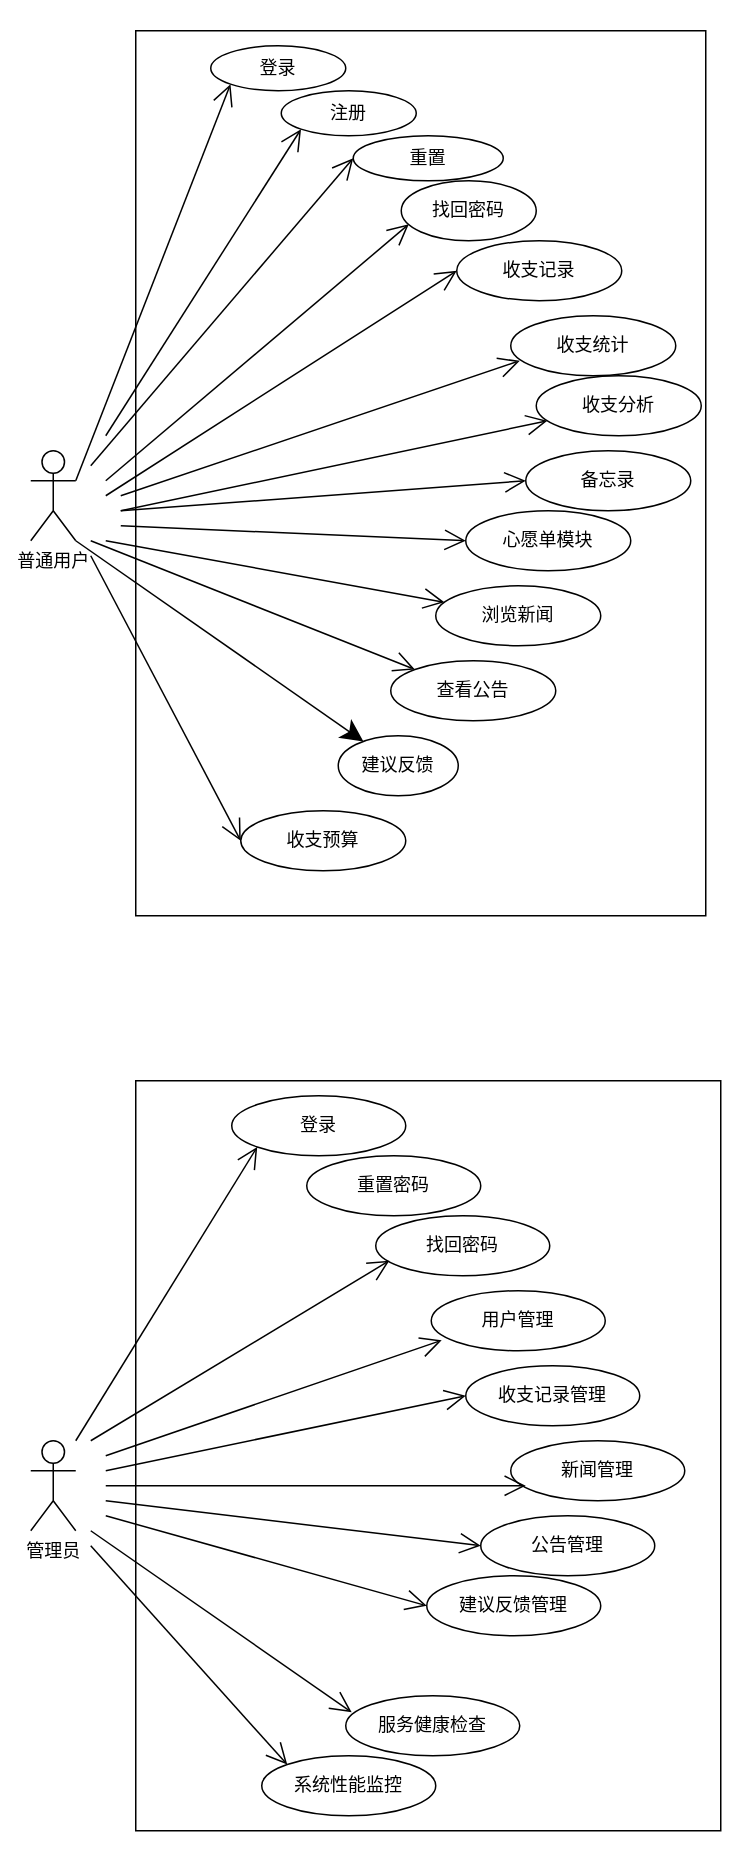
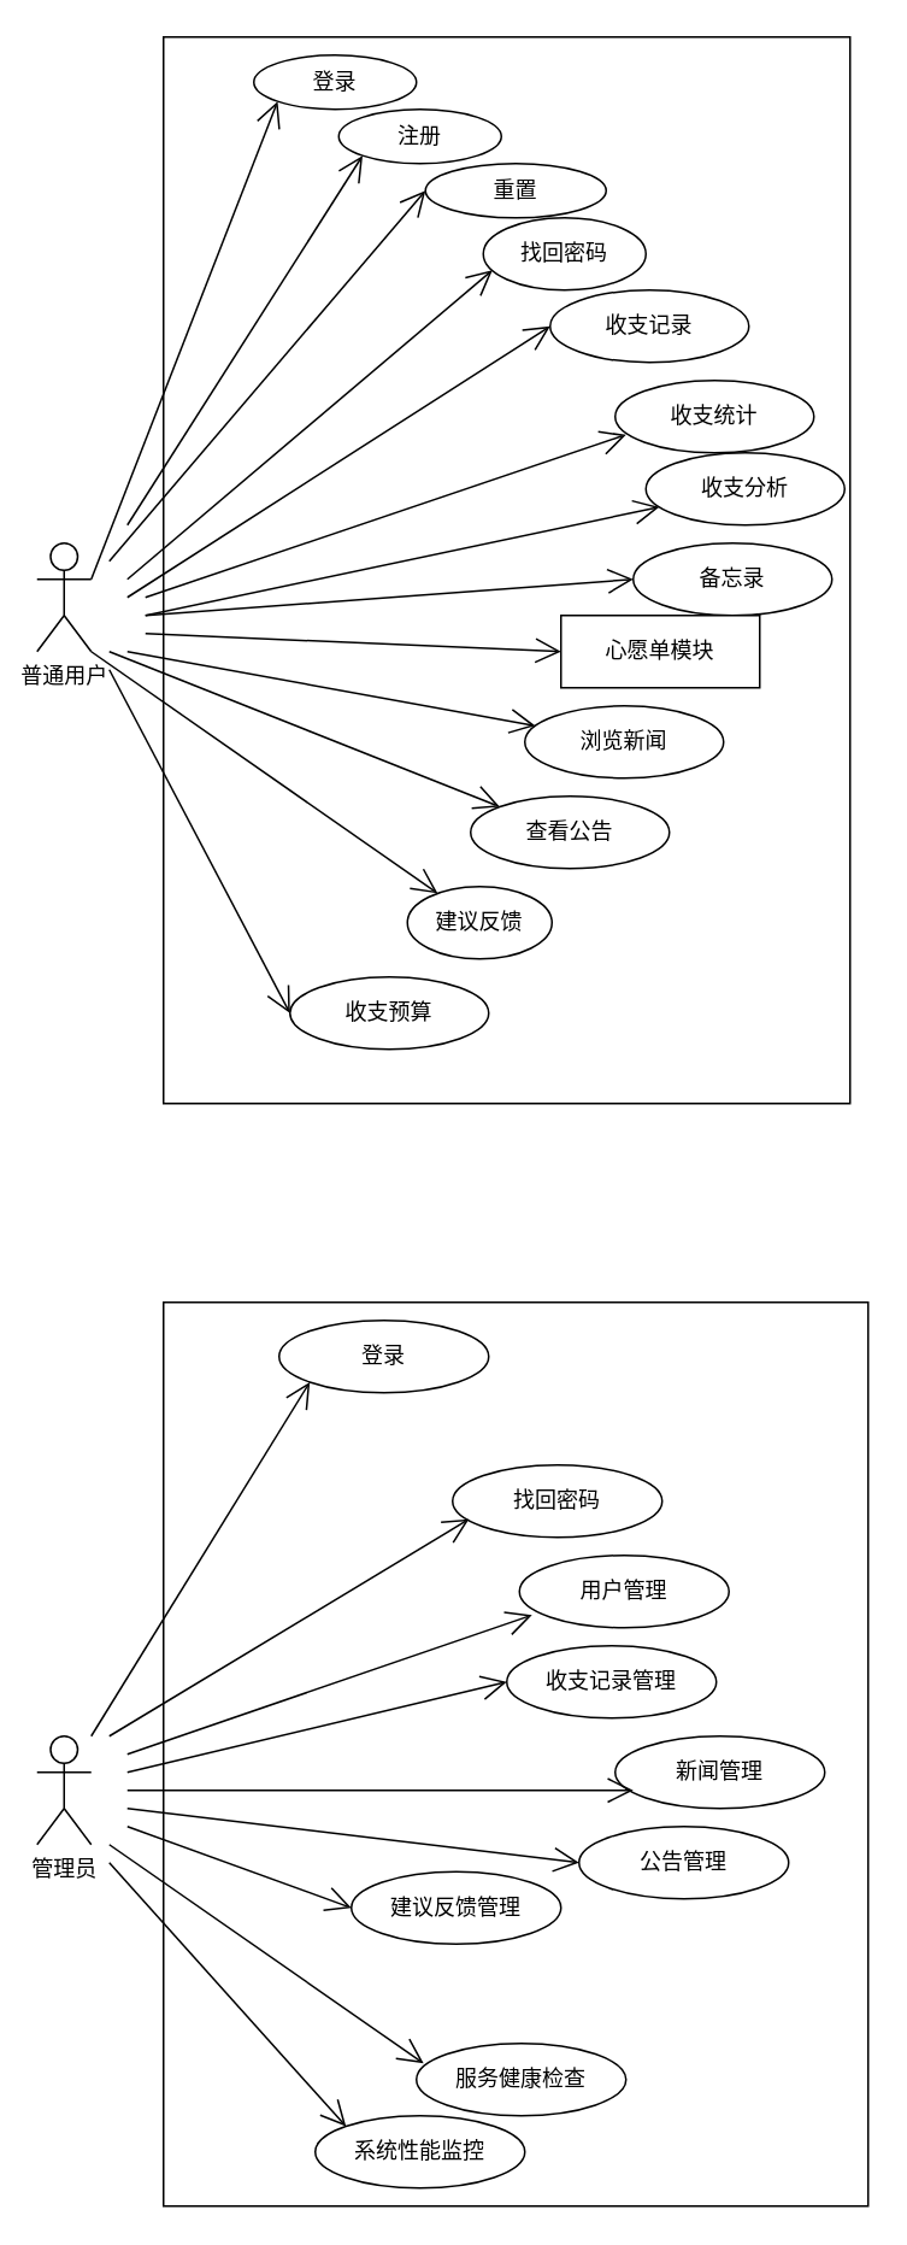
- <mxCell id="13" value="心愿单模块" style="ellipse;whiteSpace=wrap;html=1;" vertex="1" parent="1"><mxGeometry x="310" y="340" width="110" height="40" as="geometry" /></mxCell>
+ <mxCell id="13" value="心愿单模块" style="whiteSpace=wrap;html=1;rounded=0;" vertex="1" parent="1"><mxGeometry x="310" y="340" width="110" height="40" as="geometry" /></mxCell>
- <mxCell id="27" value="" style="endArrow=classic;endFill=1;endSize=12;html=1;rounded=0;exitX=1;exitY=1;exitDx=0;exitDy=0;exitPerimeter=0;" edge="1" parent="1" source="2" target="14"><mxGeometry width="160" relative="1" as="geometry"><mxPoint x="170" y="440" as="sourcePoint" /><mxPoint x="273.18" y="175.607" as="targetPoint" /></mxGeometry></mxCell>
+ <mxCell id="27" value="" style="endArrow=open;endFill=1;endSize=12;html=1;rounded=0;exitX=1;exitY=1;exitDx=0;exitDy=0;exitPerimeter=0;" edge="1" parent="1" source="2" target="14"><mxGeometry width="160" relative="1" as="geometry"><mxPoint x="170" y="440" as="sourcePoint" /><mxPoint x="273.18" y="175.607" as="targetPoint" /></mxGeometry></mxCell>
- <mxCell id="36" value="重置密码" style="ellipse;whiteSpace=wrap;html=1;" vertex="1" parent="1"><mxGeometry x="204" y="770" width="116" height="40" as="geometry" /></mxCell>
- <mxCell id="34" value="收支记录管理" style="ellipse;whiteSpace=wrap;html=1;" vertex="1" parent="1"><mxGeometry x="310" y="910" width="116" height="40" as="geometry" /></mxCell>
+ <mxCell id="34" value="收支记录管理" style="ellipse;whiteSpace=wrap;html=1;" vertex="1" parent="1"><mxGeometry x="280" y="910" width="116" height="40" as="geometry" /></mxCell>
- <mxCell id="37" value="建议反馈管理" style="ellipse;whiteSpace=wrap;html=1;" vertex="1" parent="1"><mxGeometry x="284" y="1050" width="116" height="40" as="geometry" /></mxCell>
+ <mxCell id="37" value="建议反馈管理" style="ellipse;whiteSpace=wrap;html=1;" vertex="1" parent="1"><mxGeometry x="194" y="1035" width="116" height="40" as="geometry" /></mxCell>
